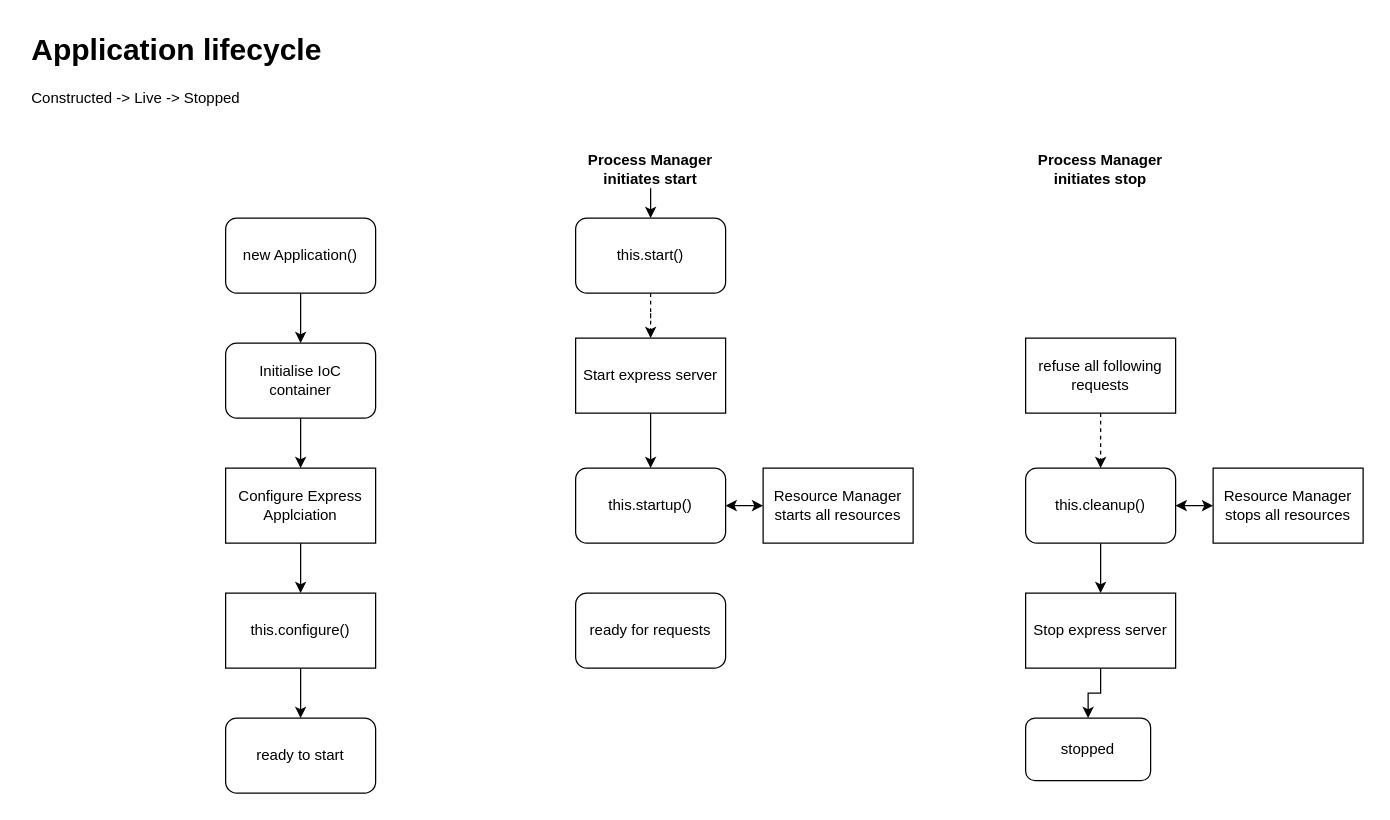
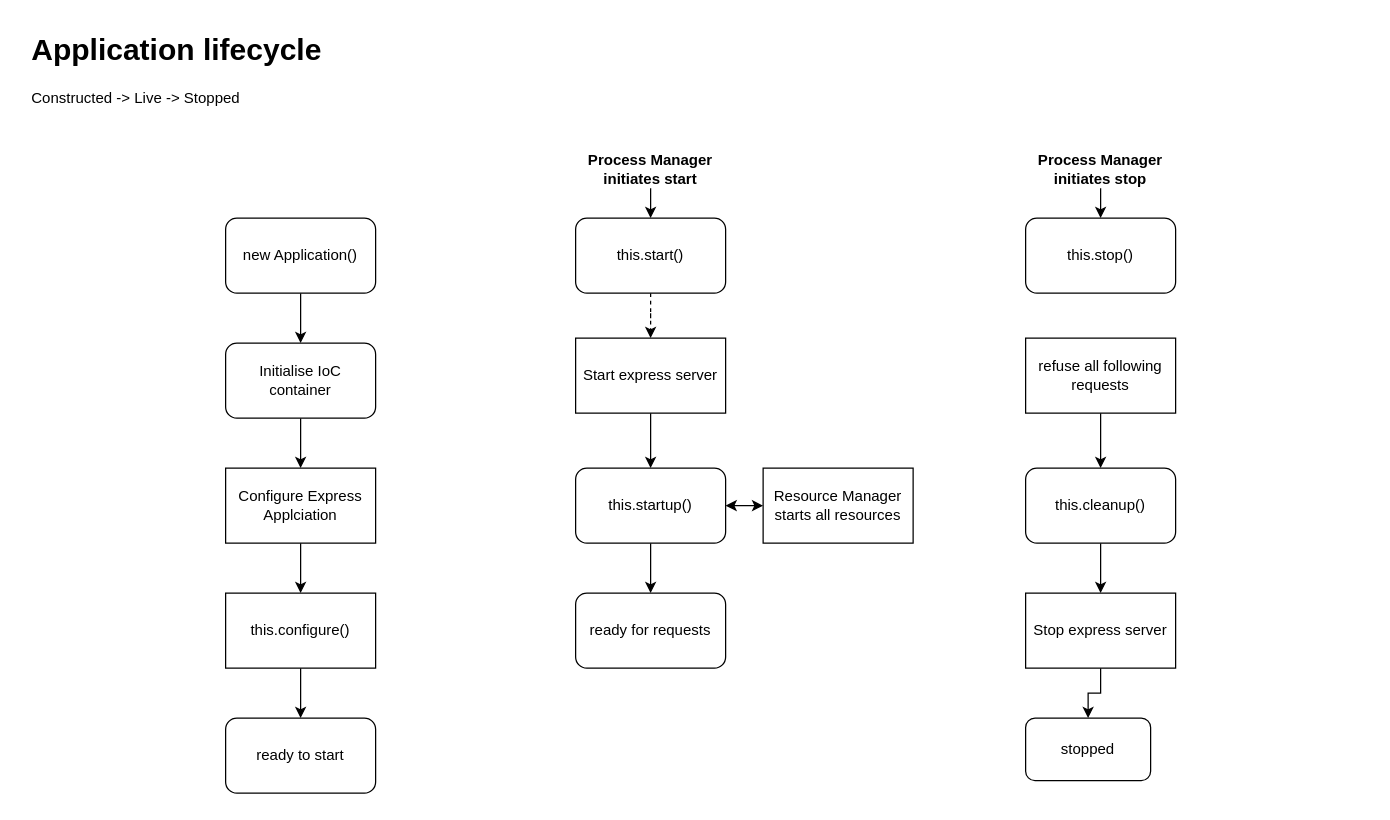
+ <mxCell id="23" style="edgeStyle=orthogonalEdgeStyle;rounded=0;orthogonalLoop=1;jettySize=auto;html=1;entryX=0.5;entryY=0;entryDx=0;entryDy=0;startArrow=none;startFill=0;" edge="1" parent="1" source="24" target="25"><mxGeometry relative="1" as="geometry" /></mxCell>
+ <mxCell id="25" value="this.stop()" style="rounded=1;whiteSpace=wrap;html=1;" vertex="1" parent="1"><mxGeometry x="820" y="174" width="120" height="60" as="geometry" /></mxCell>
- <mxCell id="26" style="edgeStyle=orthogonalEdgeStyle;rounded=0;orthogonalLoop=1;jettySize=auto;html=1;entryX=0.5;entryY=0;entryDx=0;entryDy=0;startArrow=none;startFill=0;dashed=1;" edge="1" parent="1" source="27" target="29"><mxGeometry relative="1" as="geometry" /></mxCell>
+ <mxCell id="26" style="edgeStyle=orthogonalEdgeStyle;rounded=0;orthogonalLoop=1;jettySize=auto;html=1;entryX=0.5;entryY=0;entryDx=0;entryDy=0;startArrow=none;startFill=0;" edge="1" parent="1" source="27" target="29"><mxGeometry relative="1" as="geometry" /></mxCell>
- <mxCell id="30" style="edgeStyle=orthogonalEdgeStyle;rounded=0;orthogonalLoop=1;jettySize=auto;html=1;entryX=1;entryY=0.5;entryDx=0;entryDy=0;startArrow=classic;startFill=1;" edge="1" parent="1" source="31" target="29"><mxGeometry relative="1" as="geometry" /></mxCell>
- <mxCell id="31" value="Resource Manager stops all resources" style="rounded=0;whiteSpace=wrap;html=1;" vertex="1" parent="1"><mxGeometry x="970" y="374" width="120" height="60" as="geometry" /></mxCell>
+ <mxCell id="19" style="edgeStyle=orthogonalEdgeStyle;rounded=0;orthogonalLoop=1;jettySize=auto;html=1;entryX=0.5;entryY=0;entryDx=0;entryDy=0;" edge="1" parent="1" source="20" target="22"><mxGeometry relative="1" as="geometry" /></mxCell>
